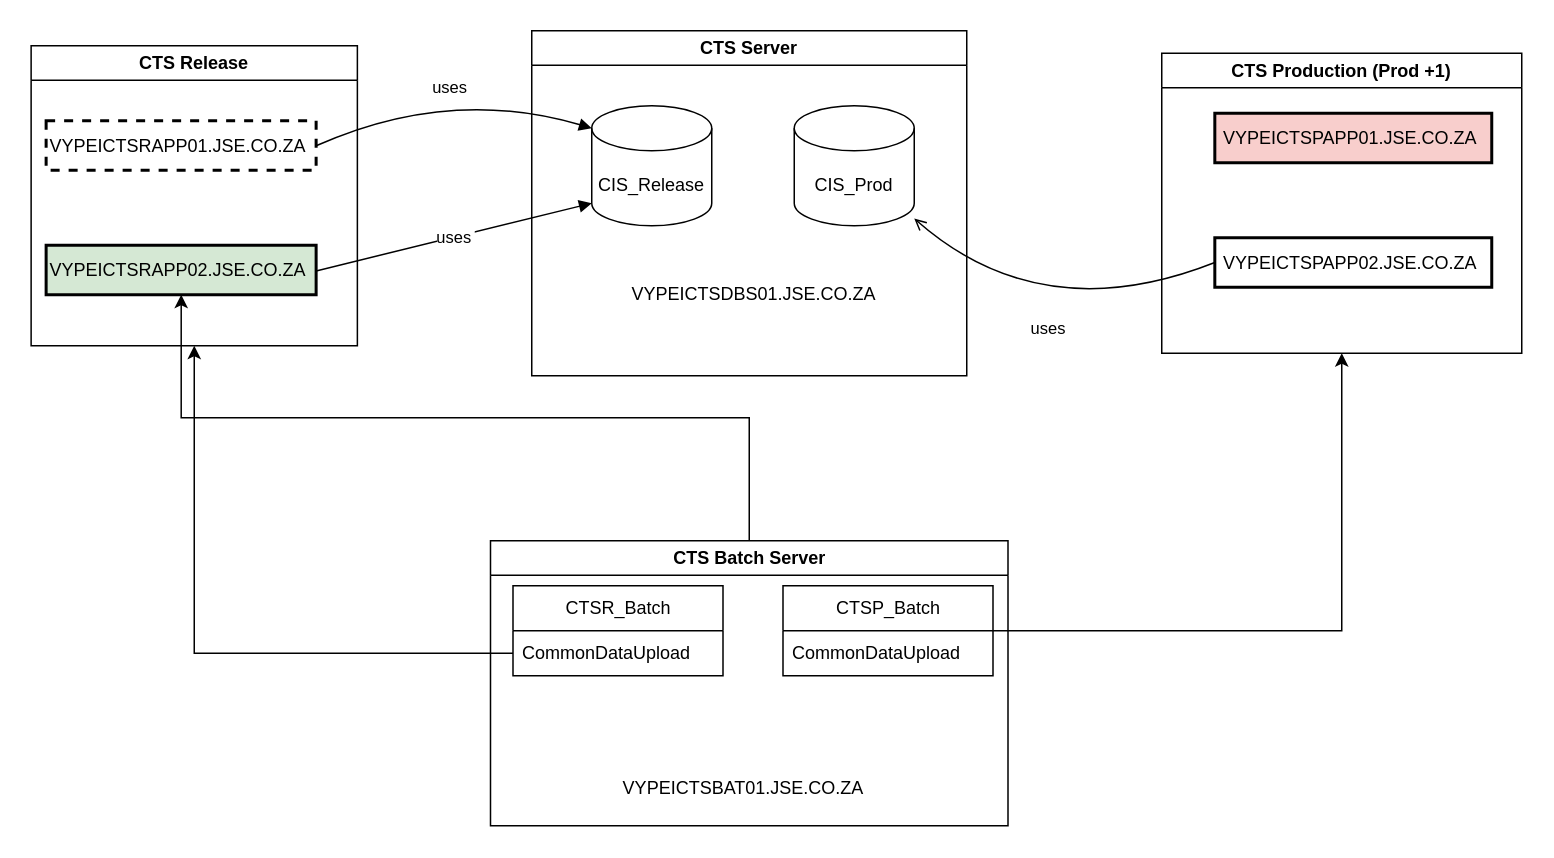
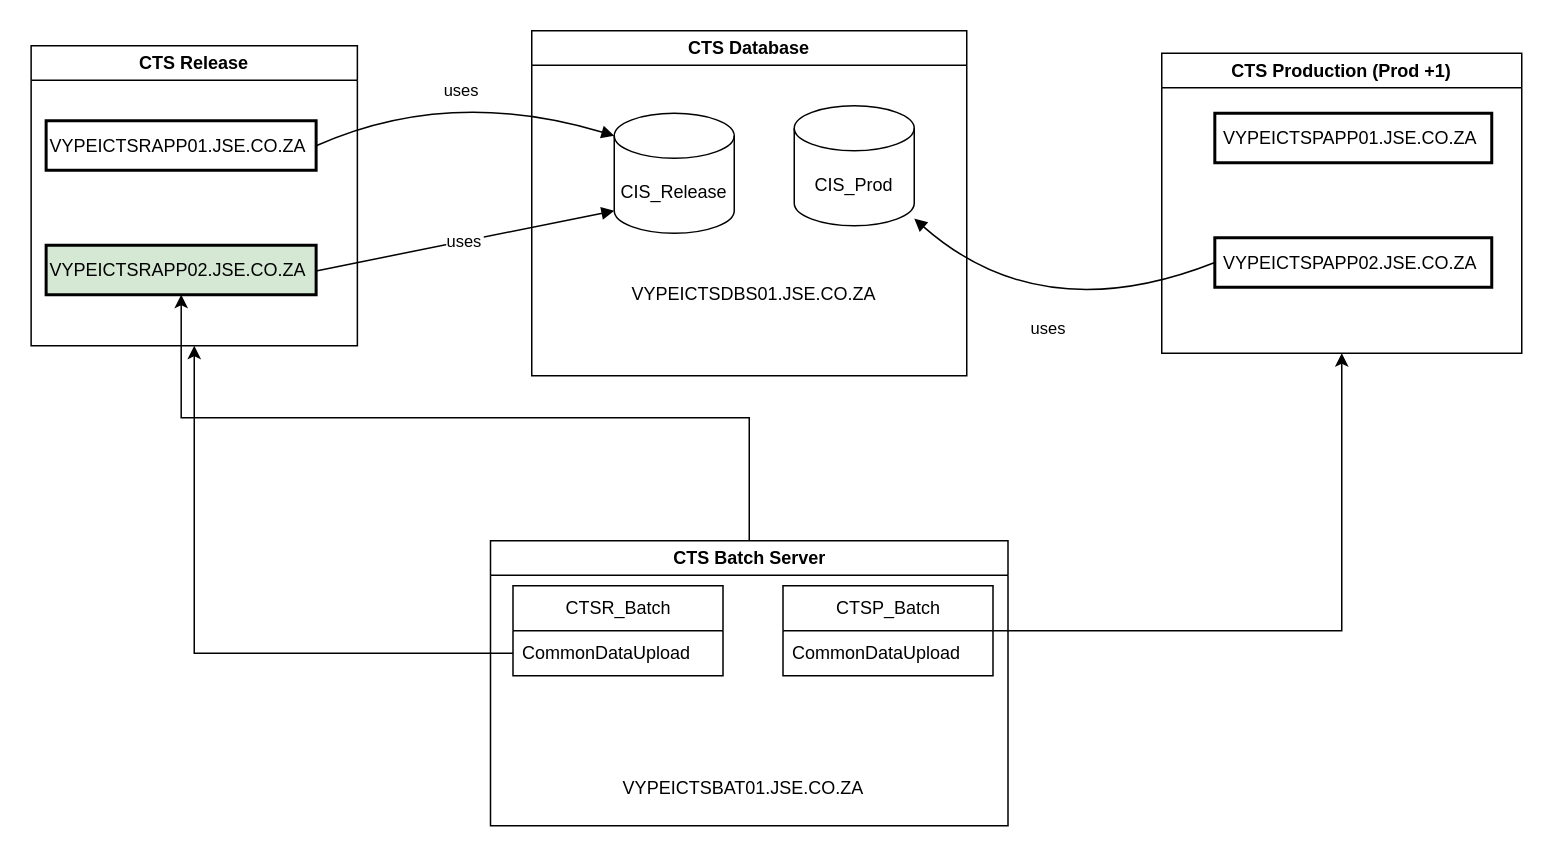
- <mxCell id="5" value="CTS Server" style="swimlane;whiteSpace=wrap;html=1;" vertex="1" parent="1"><mxGeometry x="354" y="20" width="290" height="230" as="geometry" /></mxCell>
+ <mxCell id="5" value="CTS Database" style="swimlane;whiteSpace=wrap;html=1;" vertex="1" parent="1"><mxGeometry x="354" y="20" width="290" height="230" as="geometry" /></mxCell>
- <mxCell id="16" value="VYPEICTSPAPP01.JSE.CO.ZA " style="whiteSpace=wrap;strokeWidth=2;fillColor=#f8cecc;" vertex="1" parent="15"><mxGeometry x="15.385" width="184.615" height="33" as="geometry" /></mxCell>
+ <mxCell id="16" value="VYPEICTSPAPP01.JSE.CO.ZA " style="whiteSpace=wrap;strokeWidth=2;" vertex="1" parent="15"><mxGeometry x="15.385" width="184.615" height="33" as="geometry" /></mxCell>
- <mxCell id="12" value="VYPEICTSRAPP01.JSE.CO.ZA " style="whiteSpace=wrap;strokeWidth=2;dashed=1;" parent="11" vertex="1"><mxGeometry width="180" height="33" as="geometry" /></mxCell>
+ <mxCell id="12" value="VYPEICTSRAPP01.JSE.CO.ZA " style="whiteSpace=wrap;strokeWidth=2;" parent="11" vertex="1"><mxGeometry width="180" height="33" as="geometry" /></mxCell>
- <mxCell id="6" value="CIS_Release" style="shape=cylinder3;whiteSpace=wrap;html=1;boundedLbl=1;backgroundOutline=1;size=15;" vertex="1" parent="5"><mxGeometry x="40" y="50" width="80" height="80" as="geometry" /></mxCell>
+ <mxCell id="6" value="CIS_Release" style="shape=cylinder3;whiteSpace=wrap;html=1;boundedLbl=1;backgroundOutline=1;size=15;" vertex="1" parent="5"><mxGeometry x="55" y="55" width="80" height="80" as="geometry" /></mxCell>
- <mxCell id="9" value="uses" style="curved=1;startArrow=none;endArrow=open;exitX=0;exitY=0.5;exitDx=0;exitDy=0;" edge="1" parent="1" source="17" target="7"><mxGeometry relative="1" as="geometry"><Array as="points"><mxPoint x="694" y="220" /></Array><mxPoint x="774" y="150" as="sourcePoint" /><mxPoint x="519" y="215" as="targetPoint" /></mxGeometry></mxCell>
+ <mxCell id="9" value="uses" style="curved=1;startArrow=none;endArrow=block;exitX=0;exitY=0.5;exitDx=0;exitDy=0;" edge="1" parent="1" source="17" target="7"><mxGeometry relative="1" as="geometry"><Array as="points"><mxPoint x="694" y="220" /></Array><mxPoint x="774" y="150" as="sourcePoint" /><mxPoint x="519" y="215" as="targetPoint" /></mxGeometry></mxCell>
